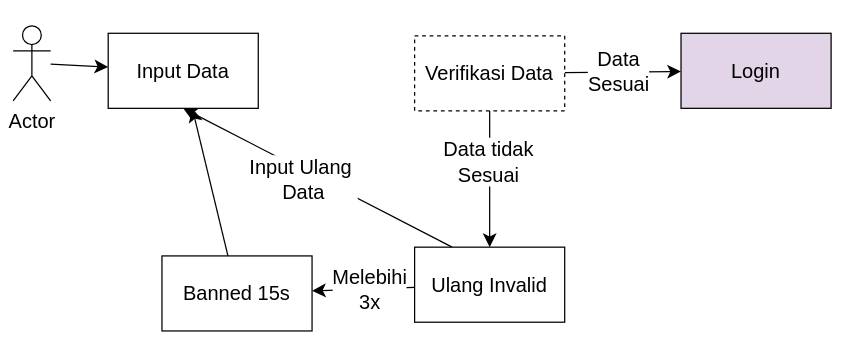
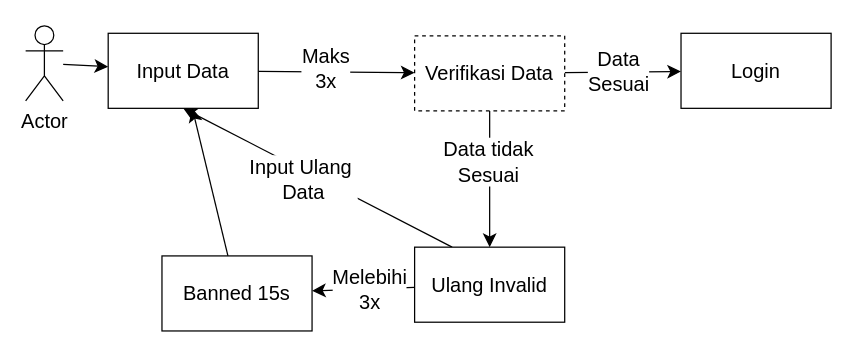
- <mxCell id="3" value="Actor" style="shape=umlActor;verticalLabelPosition=bottom;verticalAlign=top;html=1;outlineConnect=0;fontSize=16;" vertex="1" parent="1"><mxGeometry x="10" y="20" width="30" height="60" as="geometry" /></mxCell>
+ <mxCell id="3" value="Actor" style="shape=umlActor;verticalLabelPosition=bottom;verticalAlign=top;html=1;outlineConnect=0;fontSize=16;" vertex="1" parent="1"><mxGeometry x="20" y="20" width="30" height="60" as="geometry" /></mxCell>
- <mxCell id="17" value="Login" style="rounded=0;whiteSpace=wrap;html=1;fontSize=16;fillColor=#e1d5e7;" vertex="1" parent="1"><mxGeometry x="544" y="26" width="120" height="60" as="geometry" /></mxCell>
+ <mxCell id="17" value="Login" style="rounded=0;whiteSpace=wrap;html=1;fontSize=16;" vertex="1" parent="1"><mxGeometry x="544" y="26" width="120" height="60" as="geometry" /></mxCell>
+ <mxCell id="4" value="" style="edgeStyle=none;curved=1;rounded=0;orthogonalLoop=1;jettySize=auto;html=1;fontSize=12;startSize=8;endSize=8;" edge="1" parent="1" source="6" target="11"><mxGeometry relative="1" as="geometry" /></mxCell>
+ <mxCell id="5" value="Maks&lt;br&gt;3x" style="edgeLabel;html=1;align=center;verticalAlign=middle;resizable=0;points=[];fontSize=16;" vertex="1" connectable="0" parent="4"><mxGeometry x="-0.162" y="3" relative="1" as="geometry"><mxPoint x="1" as="offset" /></mxGeometry></mxCell>
